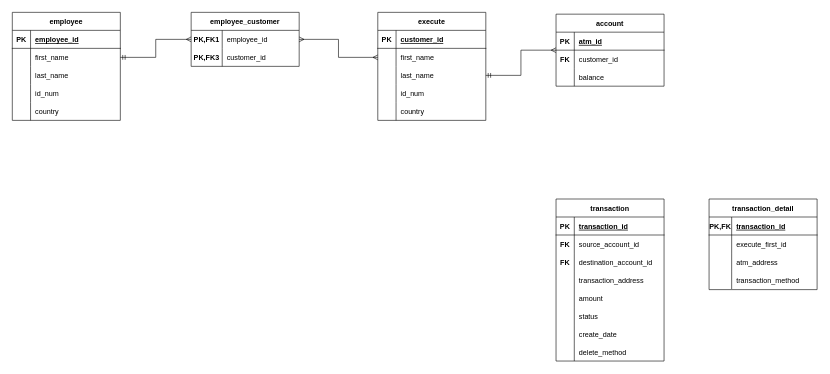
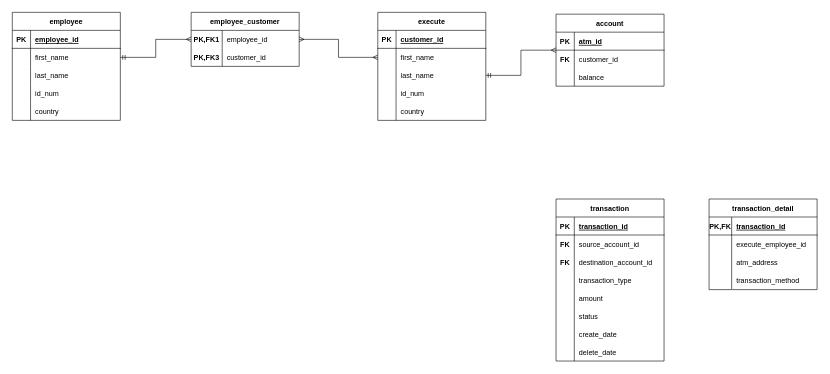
- <mxCell id="85" value="execute_first_id" style="shape=partialRectangle;connectable=0;fillColor=none;top=0;left=0;bottom=0;right=0;align=left;spacingLeft=6;overflow=hidden;" parent="83" vertex="1"><mxGeometry x="37.655" width="142.345" height="30" as="geometry"><mxRectangle width="142.345" height="30" as="alternateBounds" /></mxGeometry></mxCell>
+ <mxCell id="85" value="execute_employee_id" style="shape=partialRectangle;connectable=0;fillColor=none;top=0;left=0;bottom=0;right=0;align=left;spacingLeft=6;overflow=hidden;" parent="83" vertex="1"><mxGeometry x="37.655" width="142.345" height="30" as="geometry"><mxRectangle width="142.345" height="30" as="alternateBounds" /></mxGeometry></mxCell>
- <mxCell id="41" value="transaction_address" style="shape=partialRectangle;connectable=0;fillColor=none;top=0;left=0;bottom=0;right=0;align=left;spacingLeft=6;overflow=hidden;" parent="39" vertex="1"><mxGeometry x="30.417" width="149.583" height="30" as="geometry"><mxRectangle width="149.583" height="30" as="alternateBounds" /></mxGeometry></mxCell>
+ <mxCell id="41" value="transaction_type" style="shape=partialRectangle;connectable=0;fillColor=none;top=0;left=0;bottom=0;right=0;align=left;spacingLeft=6;overflow=hidden;" parent="39" vertex="1"><mxGeometry x="30.417" width="149.583" height="30" as="geometry"><mxRectangle width="149.583" height="30" as="alternateBounds" /></mxGeometry></mxCell>
- <mxCell id="53" value="delete_method" style="shape=partialRectangle;connectable=0;fillColor=none;top=0;left=0;bottom=0;right=0;align=left;spacingLeft=6;overflow=hidden;" parent="51" vertex="1"><mxGeometry x="30.417" width="149.583" height="30" as="geometry"><mxRectangle width="149.583" height="30" as="alternateBounds" /></mxGeometry></mxCell>
+ <mxCell id="53" value="delete_date" style="shape=partialRectangle;connectable=0;fillColor=none;top=0;left=0;bottom=0;right=0;align=left;spacingLeft=6;overflow=hidden;" parent="51" vertex="1"><mxGeometry x="30.417" width="149.583" height="30" as="geometry"><mxRectangle width="149.583" height="30" as="alternateBounds" /></mxGeometry></mxCell>
